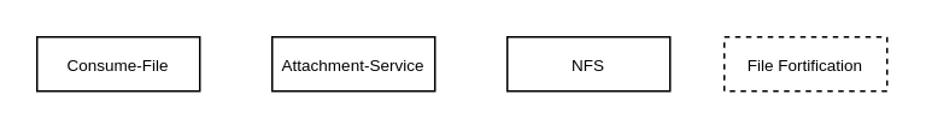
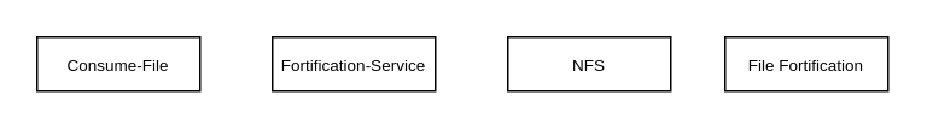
- <mxCell id="3" value="&lt;font style=&quot;font-size: 9px;&quot;&gt;Attachment-Service&lt;/font&gt;" style="rounded=0;whiteSpace=wrap;html=1;" vertex="1" parent="1"><mxGeometry x="150" y="20" width="90" height="30" as="geometry" /></mxCell>
+ <mxCell id="3" value="&lt;font style=&quot;font-size: 9px;&quot;&gt;Fortification-Service&lt;/font&gt;" style="rounded=0;whiteSpace=wrap;html=1;" vertex="1" parent="1"><mxGeometry x="150" y="20" width="90" height="30" as="geometry" /></mxCell>
- <mxCell id="5" value="&lt;font style=&quot;font-size: 9px;&quot;&gt;File Fortification&lt;/font&gt;" style="rounded=0;whiteSpace=wrap;html=1;dashed=1;" vertex="1" parent="1"><mxGeometry x="400" y="20" width="90" height="30" as="geometry" /></mxCell>
+ <mxCell id="5" value="&lt;font style=&quot;font-size: 9px;&quot;&gt;File Fortification&lt;/font&gt;" style="rounded=0;whiteSpace=wrap;html=1;" vertex="1" parent="1"><mxGeometry x="400" y="20" width="90" height="30" as="geometry" /></mxCell>
